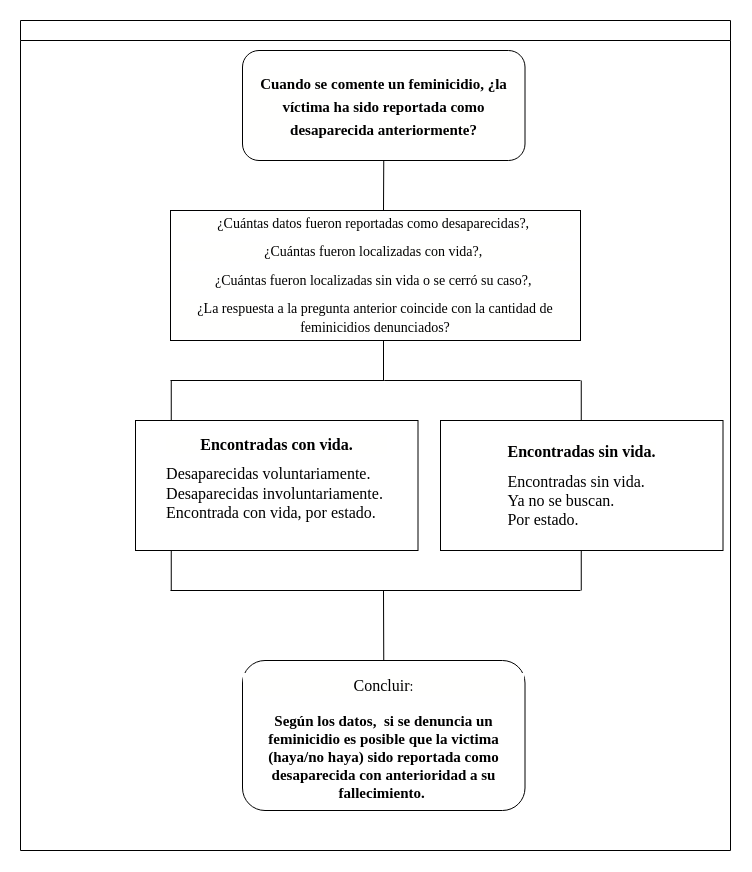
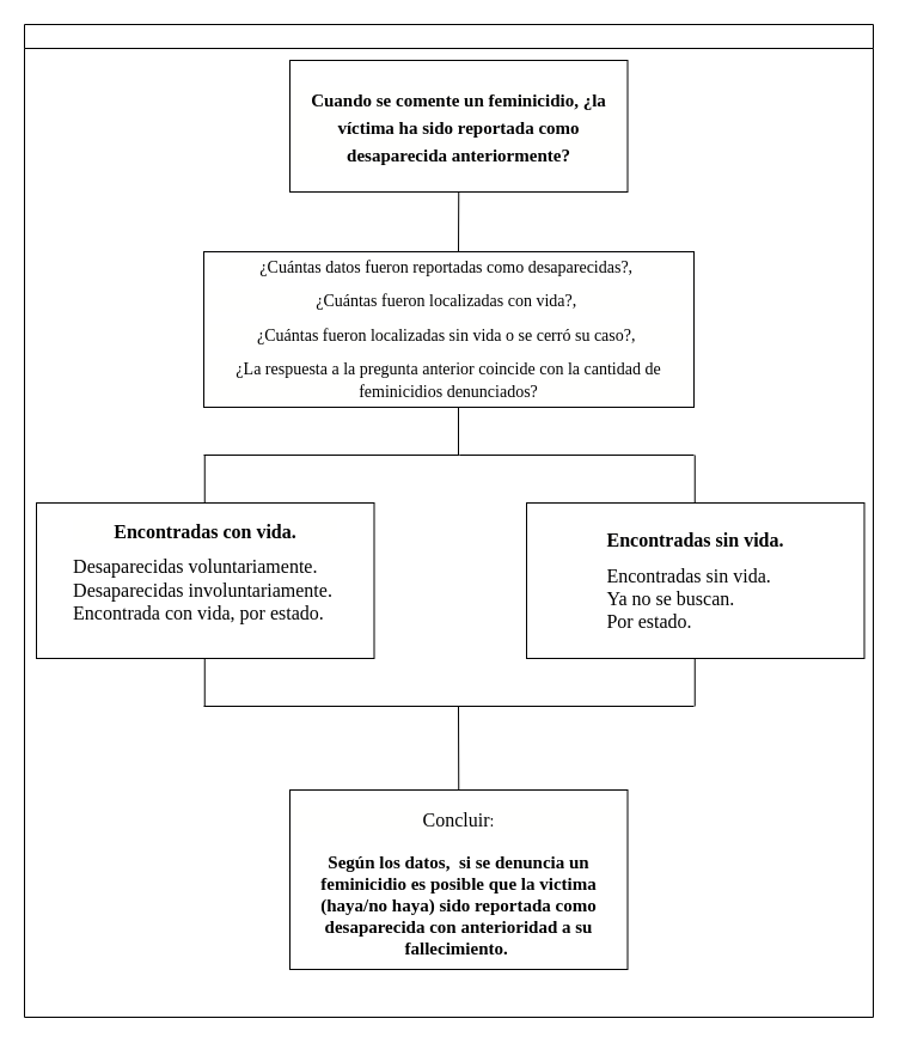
- <mxCell id="3" value="&lt;p style=&quot;line-height: 1;&quot;&gt;&lt;/p&gt;&lt;h1 style=&quot;background-color: rgb(255, 255, 254); line-height: 19px;&quot;&gt;&lt;b style=&quot;&quot;&gt;&lt;font style=&quot;font-size: 15px;&quot; face=&quot;Times New Roman&quot;&gt;Cuando se comente un feminicidio, ¿la víctima ha sido reportada como desaparecida anteriormente?&lt;/font&gt;&lt;/b&gt;&lt;/h1&gt;&lt;p&gt;&lt;/p&gt;" style="whiteSpace=wrap;html=1;align=center;rounded=1;" parent="2" vertex="1"><mxGeometry x="222" y="30" width="282.5" height="110" as="geometry" /></mxCell>
+ <mxCell id="3" value="&lt;p style=&quot;line-height: 1;&quot;&gt;&lt;/p&gt;&lt;h1 style=&quot;background-color: rgb(255, 255, 254); line-height: 19px;&quot;&gt;&lt;b style=&quot;&quot;&gt;&lt;font style=&quot;font-size: 15px;&quot; face=&quot;Times New Roman&quot;&gt;Cuando se comente un feminicidio, ¿la víctima ha sido reportada como desaparecida anteriormente?&lt;/font&gt;&lt;/b&gt;&lt;/h1&gt;&lt;p&gt;&lt;/p&gt;" style="rounded=0;whiteSpace=wrap;html=1;align=center;" parent="2" vertex="1"><mxGeometry x="222" y="30" width="282.5" height="110" as="geometry" /></mxCell>
- <mxCell id="5" value="&lt;p style=&quot;line-height: 1;&quot;&gt;&lt;/p&gt;&lt;h1 style=&quot;background-color: rgb(255, 255, 254); line-height: 19px; font-size: 16px;&quot;&gt;&lt;font style=&quot;font-size: 16px;&quot; face=&quot;Times New Roman&quot;&gt;Encontradas con vida.&lt;/font&gt;&lt;/h1&gt;&lt;div style=&quot;text-align: left; font-size: 16px;&quot;&gt;&lt;font style=&quot;font-size: 16px;&quot;&gt;&lt;span style=&quot;font-family: &amp;quot;Times New Roman&amp;quot;; background-color: initial;&quot;&gt;Desaparecidas voluntariamente.&lt;/span&gt;&lt;br&gt;&lt;/font&gt;&lt;/div&gt;&lt;div style=&quot;text-align: left; font-size: 16px;&quot;&gt;&lt;font style=&quot;font-weight: normal; font-size: 16px;&quot; face=&quot;Times New Roman&quot;&gt;Desaparecidas involuntariamente.&amp;nbsp;&lt;/font&gt;&lt;/div&gt;&lt;div style=&quot;text-align: left; font-size: 16px;&quot;&gt;&lt;font style=&quot;font-weight: normal; font-size: 16px;&quot; face=&quot;Times New Roman&quot;&gt;Encontrada con vida, por estado.&lt;/font&gt;&lt;/div&gt;&lt;div style=&quot;text-align: left;&quot;&gt;&lt;font style=&quot;font-weight: normal;&quot; face=&quot;Times New Roman&quot;&gt;&lt;br&gt;&lt;/font&gt;&lt;/div&gt;&lt;p&gt;&lt;/p&gt;" style="rounded=0;whiteSpace=wrap;html=1;align=center;" parent="2" vertex="1"><mxGeometry x="115" y="400" width="282.5" height="130" as="geometry" /></mxCell>
+ <mxCell id="5" value="&lt;p style=&quot;line-height: 1;&quot;&gt;&lt;/p&gt;&lt;h1 style=&quot;background-color: rgb(255, 255, 254); line-height: 19px; font-size: 16px;&quot;&gt;&lt;font style=&quot;font-size: 16px;&quot; face=&quot;Times New Roman&quot;&gt;Encontradas con vida.&lt;/font&gt;&lt;/h1&gt;&lt;div style=&quot;text-align: left; font-size: 16px;&quot;&gt;&lt;font style=&quot;font-size: 16px;&quot;&gt;&lt;span style=&quot;font-family: &amp;quot;Times New Roman&amp;quot;; background-color: initial;&quot;&gt;Desaparecidas voluntariamente.&lt;/span&gt;&lt;br&gt;&lt;/font&gt;&lt;/div&gt;&lt;div style=&quot;text-align: left; font-size: 16px;&quot;&gt;&lt;font style=&quot;font-weight: normal; font-size: 16px;&quot; face=&quot;Times New Roman&quot;&gt;Desaparecidas involuntariamente.&amp;nbsp;&lt;/font&gt;&lt;/div&gt;&lt;div style=&quot;text-align: left; font-size: 16px;&quot;&gt;&lt;font style=&quot;font-weight: normal; font-size: 16px;&quot; face=&quot;Times New Roman&quot;&gt;Encontrada con vida, por estado.&lt;/font&gt;&lt;/div&gt;&lt;div style=&quot;text-align: left;&quot;&gt;&lt;font style=&quot;font-weight: normal;&quot; face=&quot;Times New Roman&quot;&gt;&lt;br&gt;&lt;/font&gt;&lt;/div&gt;&lt;p&gt;&lt;/p&gt;" style="rounded=0;whiteSpace=wrap;html=1;align=center;" parent="2" vertex="1"><mxGeometry x="10" y="400" width="282.5" height="130" as="geometry" /></mxCell>
- <mxCell id="7" value="&lt;p style=&quot;line-height: 1;&quot;&gt;&lt;/p&gt;&lt;h1 style=&quot;background-color: rgb(255, 255, 254); line-height: 19px;&quot;&gt;&lt;font style=&quot;font-weight: normal;&quot; face=&quot;Times New Roman&quot;&gt;&lt;font style=&quot;font-size: 16px;&quot;&gt;Concluir&lt;/font&gt;&lt;span style=&quot;font-size: 14px;&quot;&gt;:&lt;/span&gt;&lt;/font&gt;&lt;/h1&gt;&lt;div&gt;&lt;b style=&quot;font-family: &amp;quot;Times New Roman&amp;quot;; font-size: 15px;&quot;&gt;Según los datos,&amp;nbsp; si se denuncia un feminicidio es posible que la victima (haya/no haya) sido reportada como desaparecida con anterioridad a su fallecimiento.&amp;nbsp;&lt;/b&gt;&lt;br&gt;&lt;/div&gt;&lt;p&gt;&lt;/p&gt;" style="whiteSpace=wrap;html=1;align=center;rounded=1;" parent="2" vertex="1"><mxGeometry x="222" y="640" width="282.5" height="150" as="geometry" /></mxCell>
+ <mxCell id="7" value="&lt;p style=&quot;line-height: 1;&quot;&gt;&lt;/p&gt;&lt;h1 style=&quot;background-color: rgb(255, 255, 254); line-height: 19px;&quot;&gt;&lt;font style=&quot;font-weight: normal;&quot; face=&quot;Times New Roman&quot;&gt;&lt;font style=&quot;font-size: 16px;&quot;&gt;Concluir&lt;/font&gt;&lt;span style=&quot;font-size: 14px;&quot;&gt;:&lt;/span&gt;&lt;/font&gt;&lt;/h1&gt;&lt;div&gt;&lt;b style=&quot;font-family: &amp;quot;Times New Roman&amp;quot;; font-size: 15px;&quot;&gt;Según los datos,&amp;nbsp; si se denuncia un feminicidio es posible que la victima (haya/no haya) sido reportada como desaparecida con anterioridad a su fallecimiento.&amp;nbsp;&lt;/b&gt;&lt;br&gt;&lt;/div&gt;&lt;p&gt;&lt;/p&gt;" style="rounded=0;whiteSpace=wrap;html=1;align=center;" parent="2" vertex="1"><mxGeometry x="222" y="640" width="282.5" height="150" as="geometry" /></mxCell>
